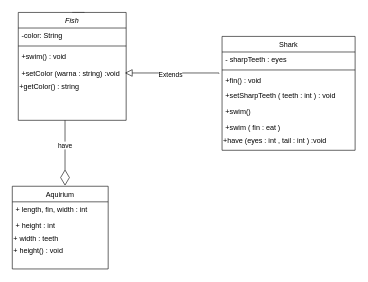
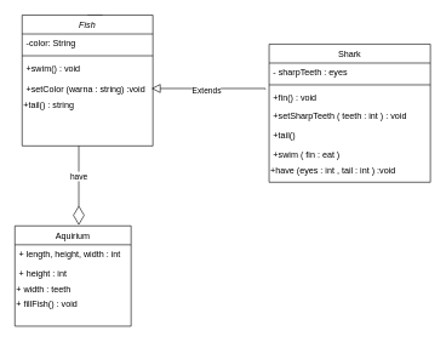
- <mxCell id="8" value="+getColor() : string" style="text;html=1;align=left;verticalAlign=middle;resizable=0;points=[];autosize=1;" parent="3" vertex="1"><mxGeometry y="114" width="180" height="20" as="geometry" /></mxCell>
+ <mxCell id="8" value="+tail() : string" style="text;html=1;align=left;verticalAlign=middle;resizable=0;points=[];autosize=1;" parent="3" vertex="1"><mxGeometry y="114" width="180" height="20" as="geometry" /></mxCell>
- <mxCell id="16" value="+swim()" style="text;align=left;verticalAlign=top;spacingLeft=4;spacingRight=4;overflow=hidden;rotatable=0;points=[[0,0.5],[1,0.5]];portConstraint=eastwest;rounded=0;shadow=0;html=0;" parent="11" vertex="1"><mxGeometry y="112" width="222" height="26" as="geometry" /></mxCell>
+ <mxCell id="16" value="+tail()" style="text;align=left;verticalAlign=top;spacingLeft=4;spacingRight=4;overflow=hidden;rotatable=0;points=[[0,0.5],[1,0.5]];portConstraint=eastwest;rounded=0;shadow=0;html=0;" parent="11" vertex="1"><mxGeometry y="112" width="222" height="26" as="geometry" /></mxCell>
- <mxCell id="22" value="+ length, fin, width : int" style="text;align=left;verticalAlign=top;spacingLeft=4;spacingRight=4;overflow=hidden;rotatable=0;points=[[0,0.5],[1,0.5]];portConstraint=eastwest;" parent="21" vertex="1"><mxGeometry y="26" width="160" height="26" as="geometry" /></mxCell>
+ <mxCell id="22" value="+ length, height, width : int" style="text;align=left;verticalAlign=top;spacingLeft=4;spacingRight=4;overflow=hidden;rotatable=0;points=[[0,0.5],[1,0.5]];portConstraint=eastwest;" parent="21" vertex="1"><mxGeometry y="26" width="160" height="26" as="geometry" /></mxCell>
- <mxCell id="25" value="&lt;span&gt;+ height() : void&lt;/span&gt;" style="text;html=1;align=left;verticalAlign=middle;resizable=0;points=[];autosize=1;" parent="21" vertex="1"><mxGeometry y="98" width="160" height="20" as="geometry" /></mxCell>
+ <mxCell id="25" value="&lt;span&gt;+ fillFish() : void&lt;/span&gt;" style="text;html=1;align=left;verticalAlign=middle;resizable=0;points=[];autosize=1;" parent="21" vertex="1"><mxGeometry y="98" width="160" height="20" as="geometry" /></mxCell>
